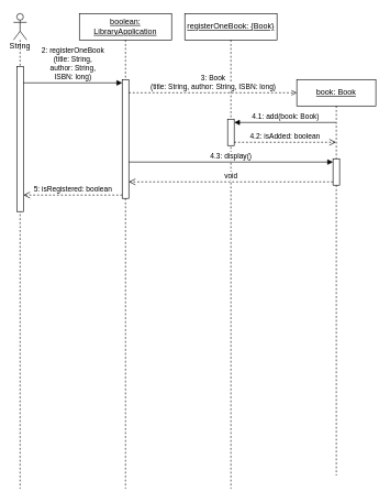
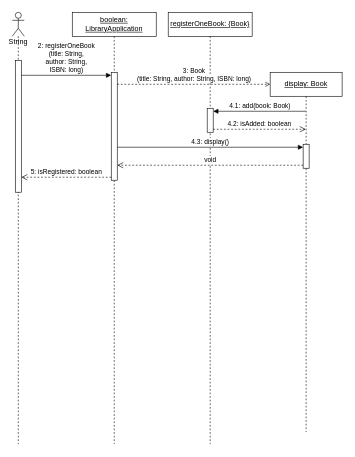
- <mxCell id="10" value="&lt;u style=&quot;border-color: var(--border-color);&quot;&gt;book: Book&lt;/u&gt;" style="shape=umlLifeline;perimeter=lifelinePerimeter;whiteSpace=wrap;html=1;container=1;dropTarget=0;collapsible=0;recursiveResize=0;outlineConnect=0;portConstraint=eastwest;newEdgeStyle={&quot;curved&quot;:0,&quot;rounded&quot;:0};" parent="1" vertex="1"><mxGeometry x="450" y="120" width="120" height="600" as="geometry" /></mxCell>
+ <mxCell id="10" value="&lt;u style=&quot;border-color: var(--border-color);&quot;&gt;display: Book&lt;/u&gt;" style="shape=umlLifeline;perimeter=lifelinePerimeter;whiteSpace=wrap;html=1;container=1;dropTarget=0;collapsible=0;recursiveResize=0;outlineConnect=0;portConstraint=eastwest;newEdgeStyle={&quot;curved&quot;:0,&quot;rounded&quot;:0};" parent="1" vertex="1"><mxGeometry x="450" y="120" width="120" height="600" as="geometry" /></mxCell>
